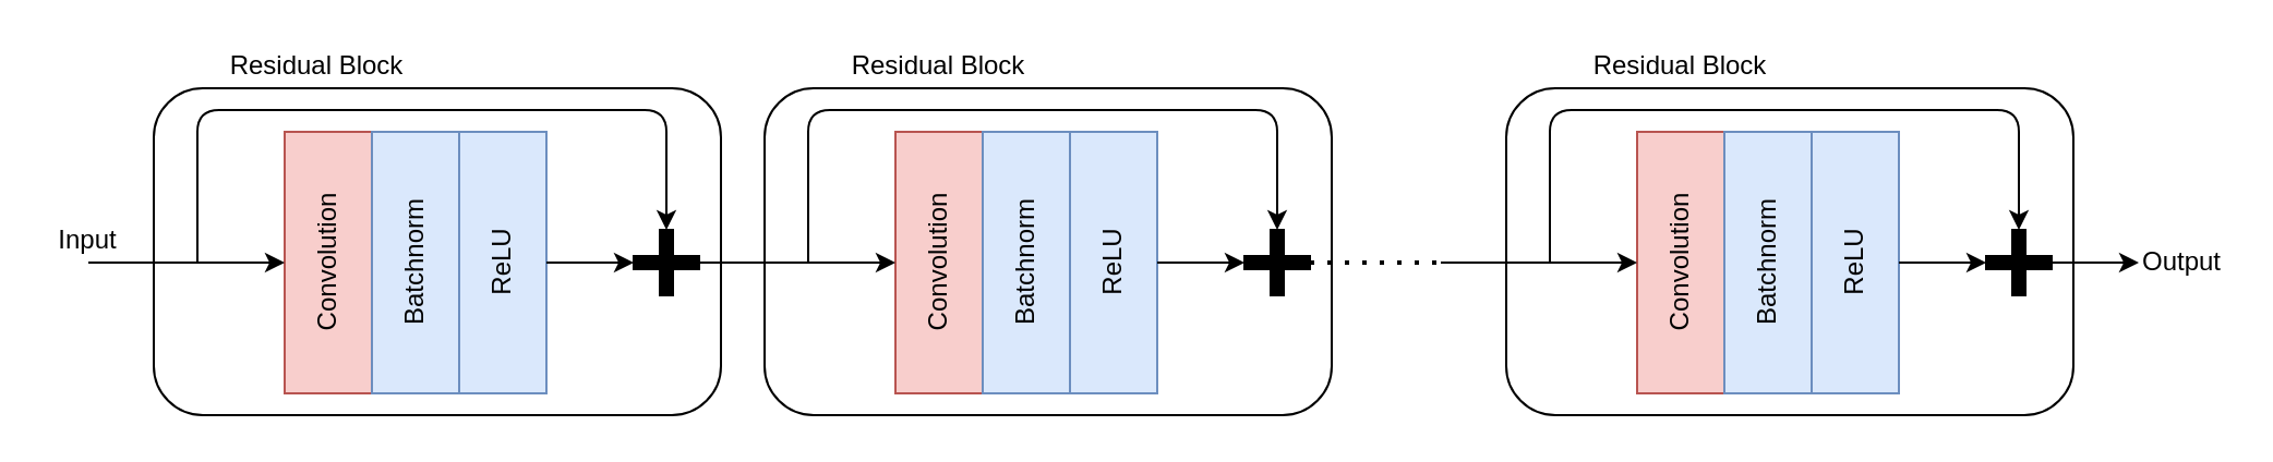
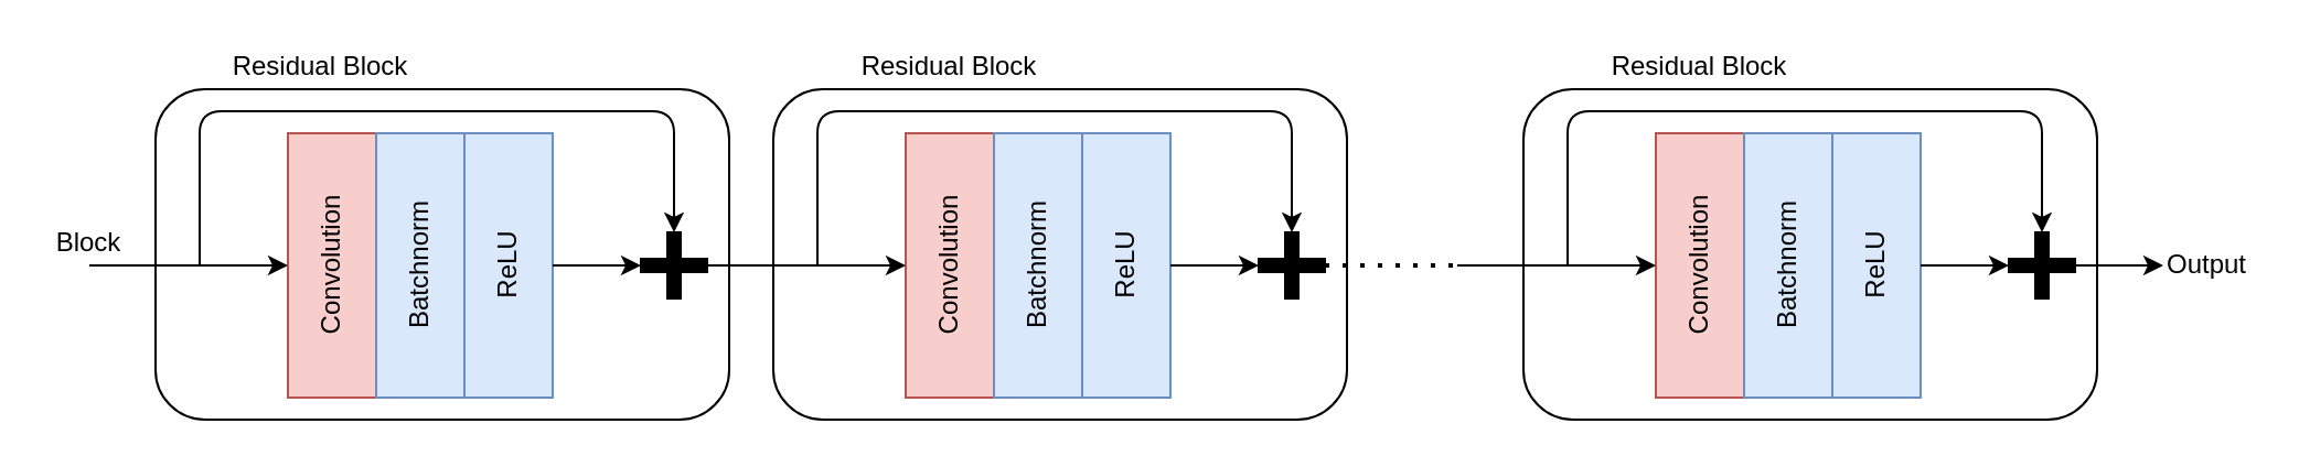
- <mxCell id="31" value="Input" style="text;html=1;strokeColor=none;fillColor=none;align=center;verticalAlign=middle;whiteSpace=wrap;rounded=0;" vertex="1" parent="1"><mxGeometry x="20" y="100" width="40" height="20" as="geometry" /></mxCell>
+ <mxCell id="31" value="Block" style="text;html=1;strokeColor=none;fillColor=none;align=center;verticalAlign=middle;whiteSpace=wrap;rounded=0;" vertex="1" parent="1"><mxGeometry x="20" y="100" width="40" height="20" as="geometry" /></mxCell>
